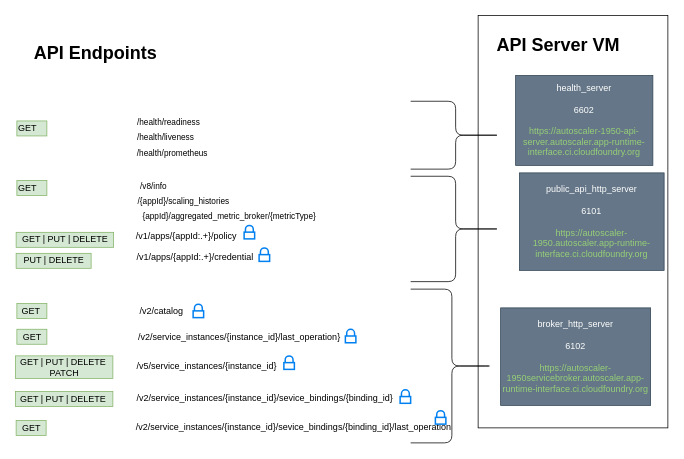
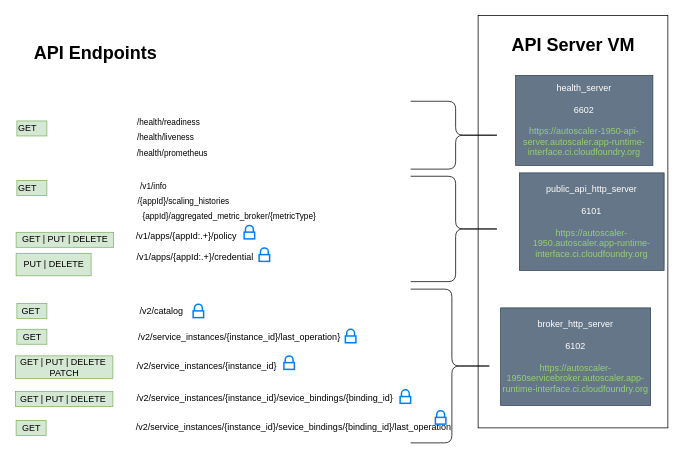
- <mxCell id="6" value="&lt;h1&gt;API Server VM&lt;/h1&gt;" style="text;html=1;strokeColor=none;fillColor=none;spacing=5;spacingTop=-20;whiteSpace=wrap;overflow=hidden;rounded=0;labelBackgroundColor=#FFFFFF;fontColor=#000000;" parent="1" vertex="1"><mxGeometry x="657" y="40" width="190" height="50" as="geometry" /></mxCell>
+ <mxCell id="6" value="&lt;h1&gt;API Server VM&lt;/h1&gt;" style="text;html=1;strokeColor=none;fillColor=none;spacing=5;spacingTop=-20;whiteSpace=wrap;overflow=hidden;rounded=0;labelBackgroundColor=#FFFFFF;fontColor=#000000;" parent="1" vertex="1"><mxGeometry x="677" y="40" width="190" height="50" as="geometry" /></mxCell>
- <mxCell id="11" value="/v8/info" style="edgeLabel;resizable=0;html=1;align=center;verticalAlign=middle;labelBackgroundColor=#FFFFFF;fontColor=#000000;" parent="1" connectable="0" vertex="1"><mxGeometry x="232" y="245.75" as="geometry"><mxPoint x="-29" y="2" as="offset" /></mxGeometry></mxCell>
+ <mxCell id="11" value="/v1/info" style="edgeLabel;resizable=0;html=1;align=center;verticalAlign=middle;labelBackgroundColor=#FFFFFF;fontColor=#000000;" parent="1" connectable="0" vertex="1"><mxGeometry x="232" y="245.75" as="geometry"><mxPoint x="-29" y="2" as="offset" /></mxGeometry></mxCell>
- <mxCell id="20" value="PUT | DELETE" style="text;html=1;align=center;verticalAlign=middle;resizable=0;points=[];autosize=1;strokeColor=#82b366;fillColor=#d5e8d4;" parent="1" vertex="1"><mxGeometry x="21" y="337.25" width="100" height="20" as="geometry" /></mxCell>
+ <mxCell id="20" value="PUT | DELETE" style="text;html=1;align=center;verticalAlign=middle;resizable=0;points=[];autosize=1;strokeColor=#82b366;fillColor=#d5e8d4;" parent="1" vertex="1"><mxGeometry x="21" y="337.25" width="100" height="30" as="geometry" /></mxCell>
- <mxCell id="28" value="/v5/service_instances/{instance_id}" style="text;whiteSpace=wrap;html=1;fontColor=#000000;" parent="1" vertex="1"><mxGeometry x="180" y="474" width="180" height="30" as="geometry" /></mxCell>
+ <mxCell id="28" value="/v2/service_instances/{instance_id}" style="text;whiteSpace=wrap;html=1;fontColor=#000000;" parent="1" vertex="1"><mxGeometry x="180" y="474" width="180" height="30" as="geometry" /></mxCell>
